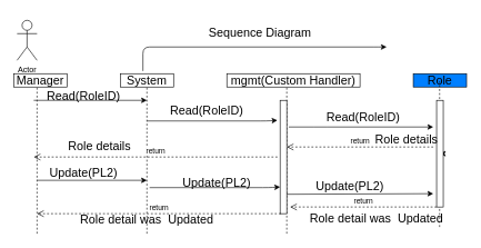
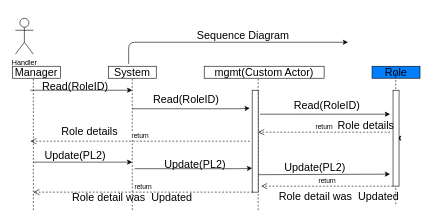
- <mxCell id="23" value="&lt;br&gt;&lt;br&gt;&lt;span style=&quot;font-family: &amp;#34;helvetica&amp;#34; ; font-size: 18px&quot;&gt;Sequence Diagram&lt;/span&gt;" style="text;html=1;strokeColor=none;fillColor=none;align=center;verticalAlign=middle;whiteSpace=wrap;rounded=0;" parent="1" vertex="1"><mxGeometry x="305" y="10" width="170" height="50" as="geometry" /></mxCell>
+ <mxCell id="23" value="&lt;br&gt;&lt;br&gt;&lt;span style=&quot;font-family: &amp;#34;helvetica&amp;#34; ; font-size: 18px&quot;&gt;Sequence Diagram&lt;/span&gt;" style="text;html=1;strokeColor=none;fillColor=none;align=center;verticalAlign=middle;whiteSpace=wrap;rounded=0;" parent="1" vertex="1"><mxGeometry x="320" y="20" width="170" height="50" as="geometry" /></mxCell>
- <mxCell id="2" value="Actor" style="shape=umlActor;verticalLabelPosition=bottom;verticalAlign=top;html=1;outlineConnect=0;" parent="1" vertex="1"><mxGeometry x="25" y="30" width="30" height="60" as="geometry" /></mxCell>
+ <mxCell id="2" value="Handler" style="shape=umlActor;verticalLabelPosition=bottom;verticalAlign=top;html=1;outlineConnect=0;" parent="1" vertex="1"><mxGeometry x="25" y="30" width="30" height="60" as="geometry" /></mxCell>
- <mxCell id="5" value="&lt;span style=&quot;font-size: 18px&quot;&gt;mgmt(Custom Handler)&lt;/span&gt;" style="rounded=0;whiteSpace=wrap;html=1;" parent="1" vertex="1"><mxGeometry x="340" y="110" width="200" height="20" as="geometry" /></mxCell>
+ <mxCell id="5" value="&lt;span style=&quot;font-size: 18px&quot;&gt;mgmt(Custom Actor)&lt;/span&gt;" style="rounded=0;whiteSpace=wrap;html=1;" parent="1" vertex="1"><mxGeometry x="340" y="110" width="200" height="20" as="geometry" /></mxCell>
